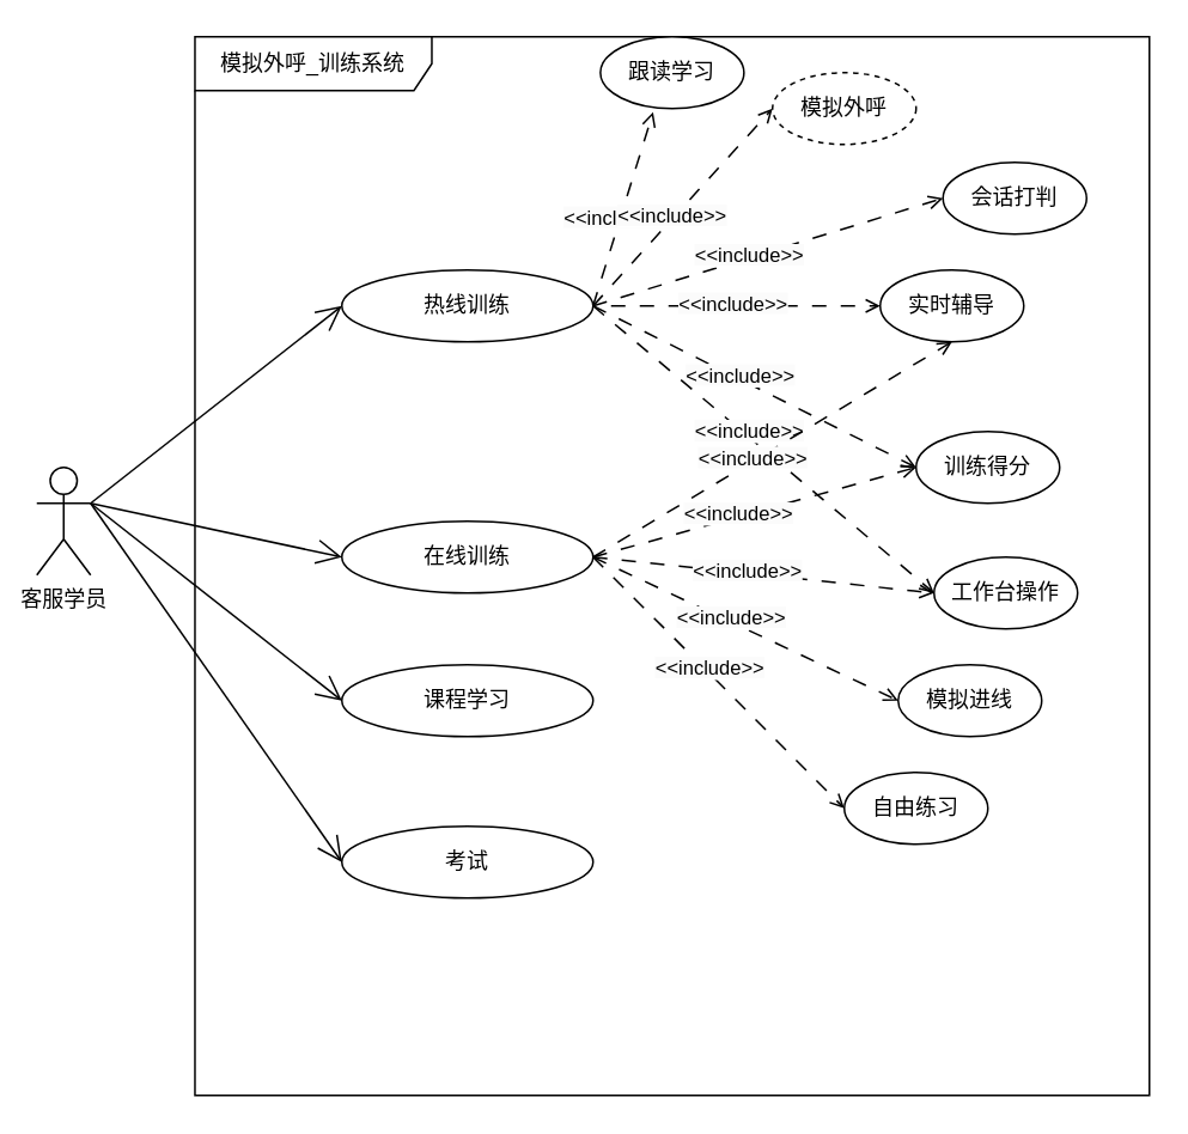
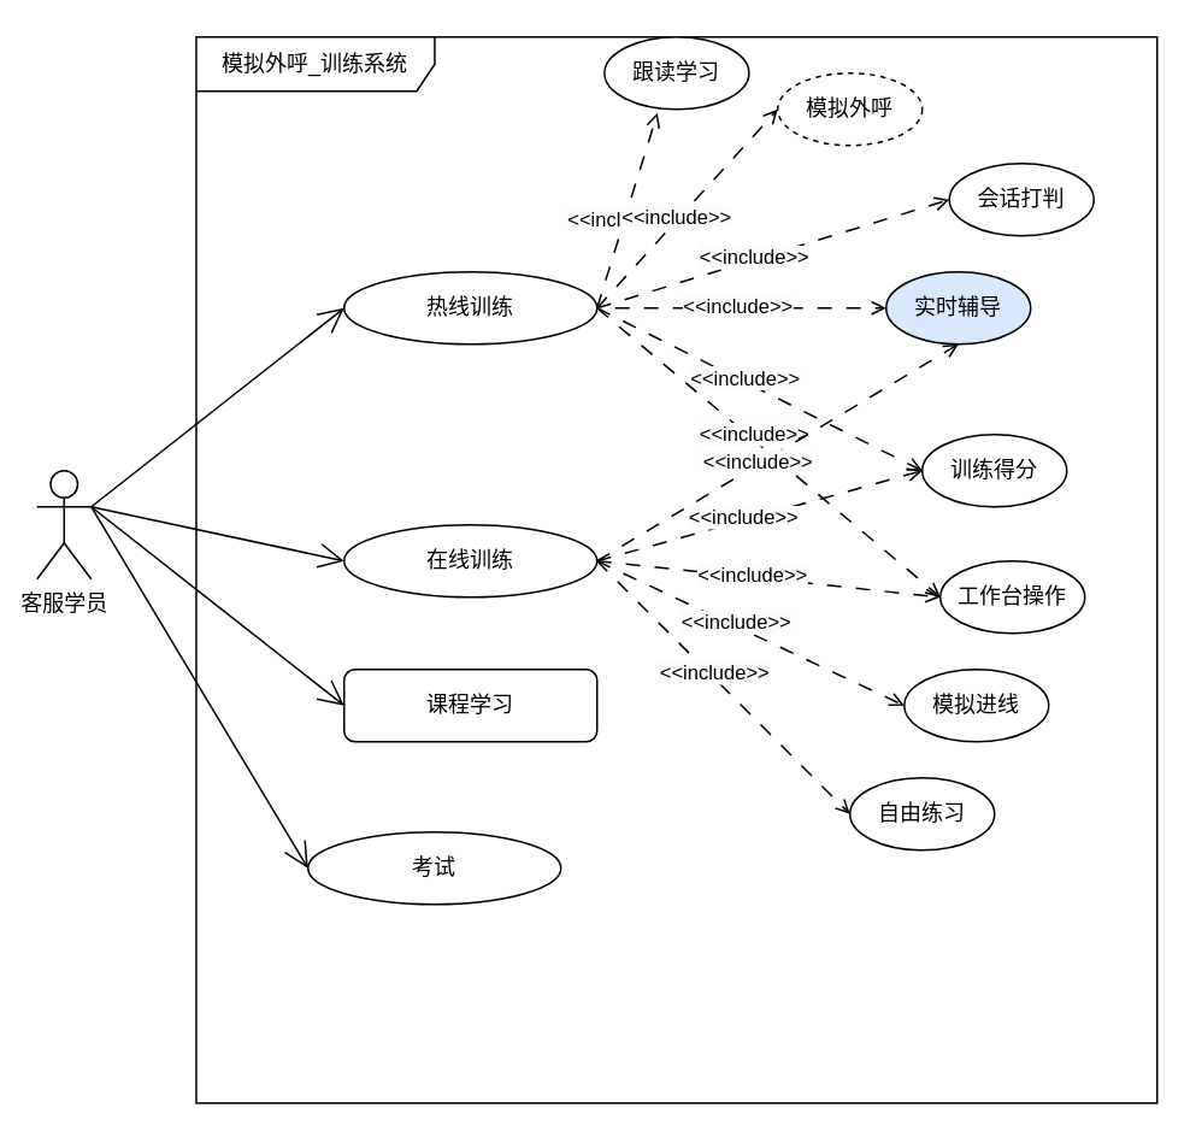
- <mxCell id="16" value="实时辅导" style="ellipse;whiteSpace=wrap;html=1;" parent="1" vertex="1"><mxGeometry x="490" y="150" width="80" height="40" as="geometry" /></mxCell>
+ <mxCell id="16" value="实时辅导" style="ellipse;whiteSpace=wrap;html=1;fillColor=#dae8fc;" parent="1" vertex="1"><mxGeometry x="490" y="150" width="80" height="40" as="geometry" /></mxCell>
- <mxCell id="7" value="课程学习" style="ellipse;whiteSpace=wrap;html=1;" parent="1" vertex="1"><mxGeometry x="190" y="370" width="140" height="40" as="geometry" /></mxCell>
+ <mxCell id="7" value="课程学习" style="whiteSpace=wrap;html=1;rounded=1;" parent="1" vertex="1"><mxGeometry x="190" y="370" width="140" height="40" as="geometry" /></mxCell>
- <mxCell id="8" value="考试" style="ellipse;whiteSpace=wrap;html=1;" parent="1" vertex="1"><mxGeometry x="190" y="460" width="140" height="40" as="geometry" /></mxCell>
+ <mxCell id="8" value="考试" style="ellipse;whiteSpace=wrap;html=1;" parent="1" vertex="1"><mxGeometry x="170" y="460" width="140" height="40" as="geometry" /></mxCell>
